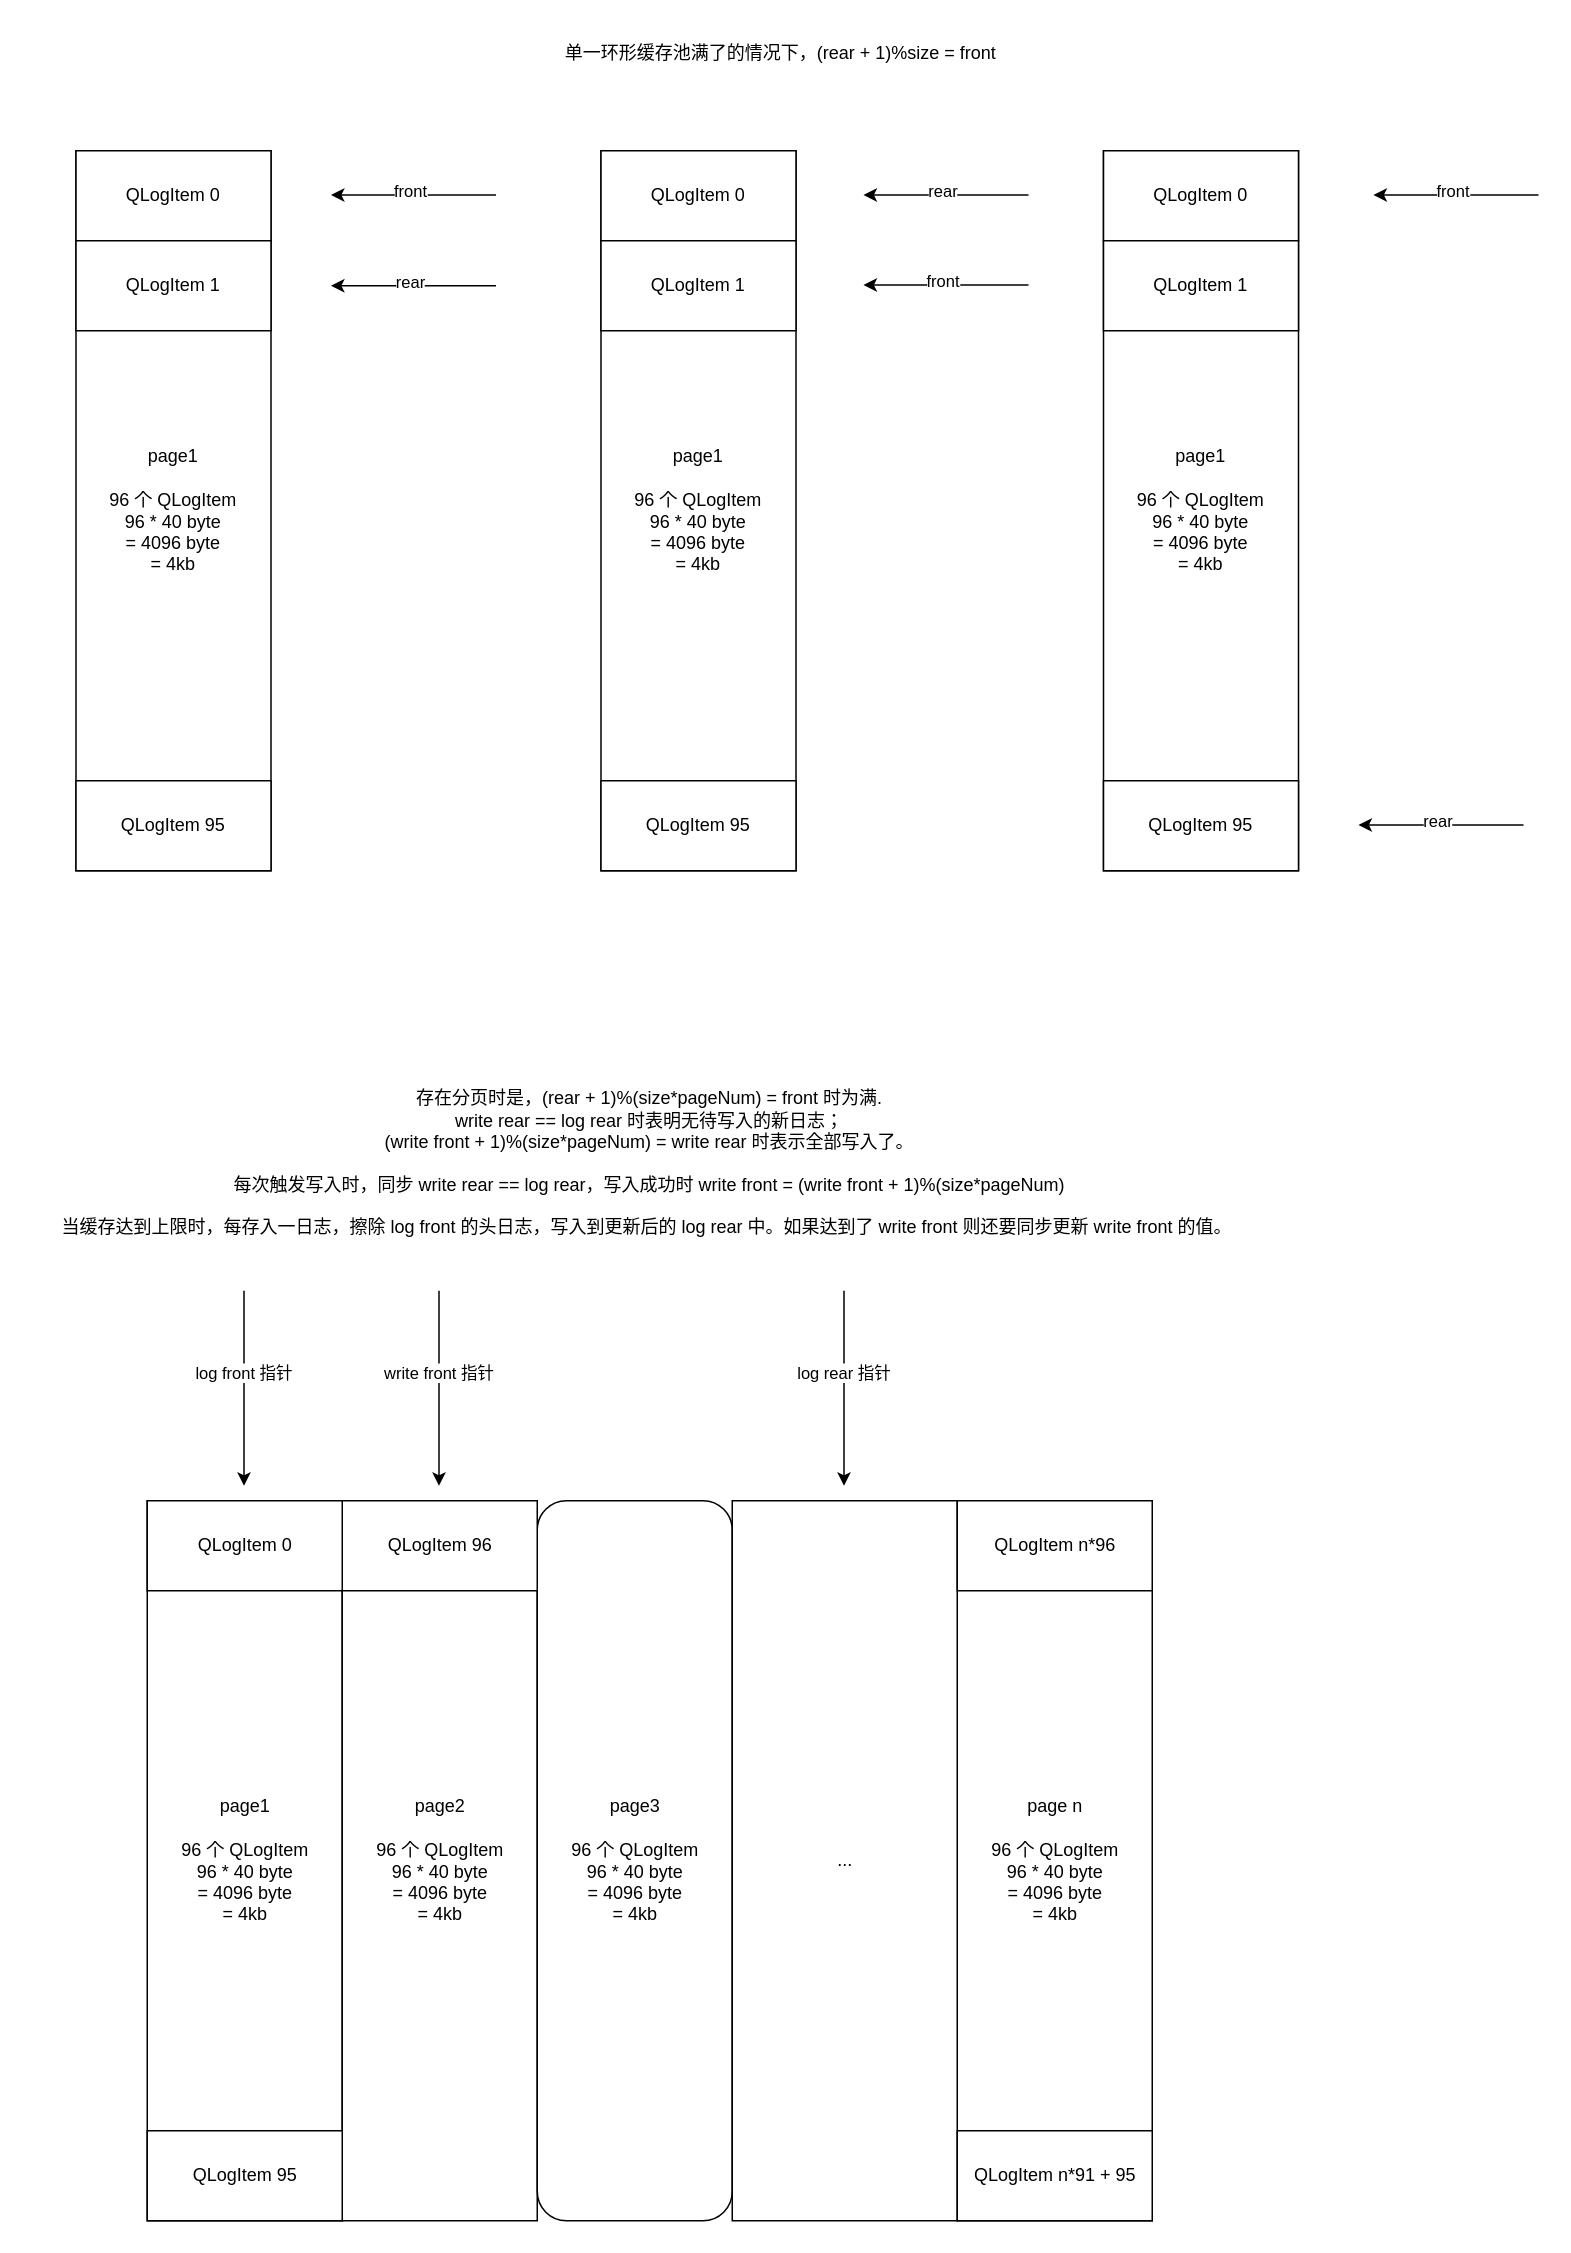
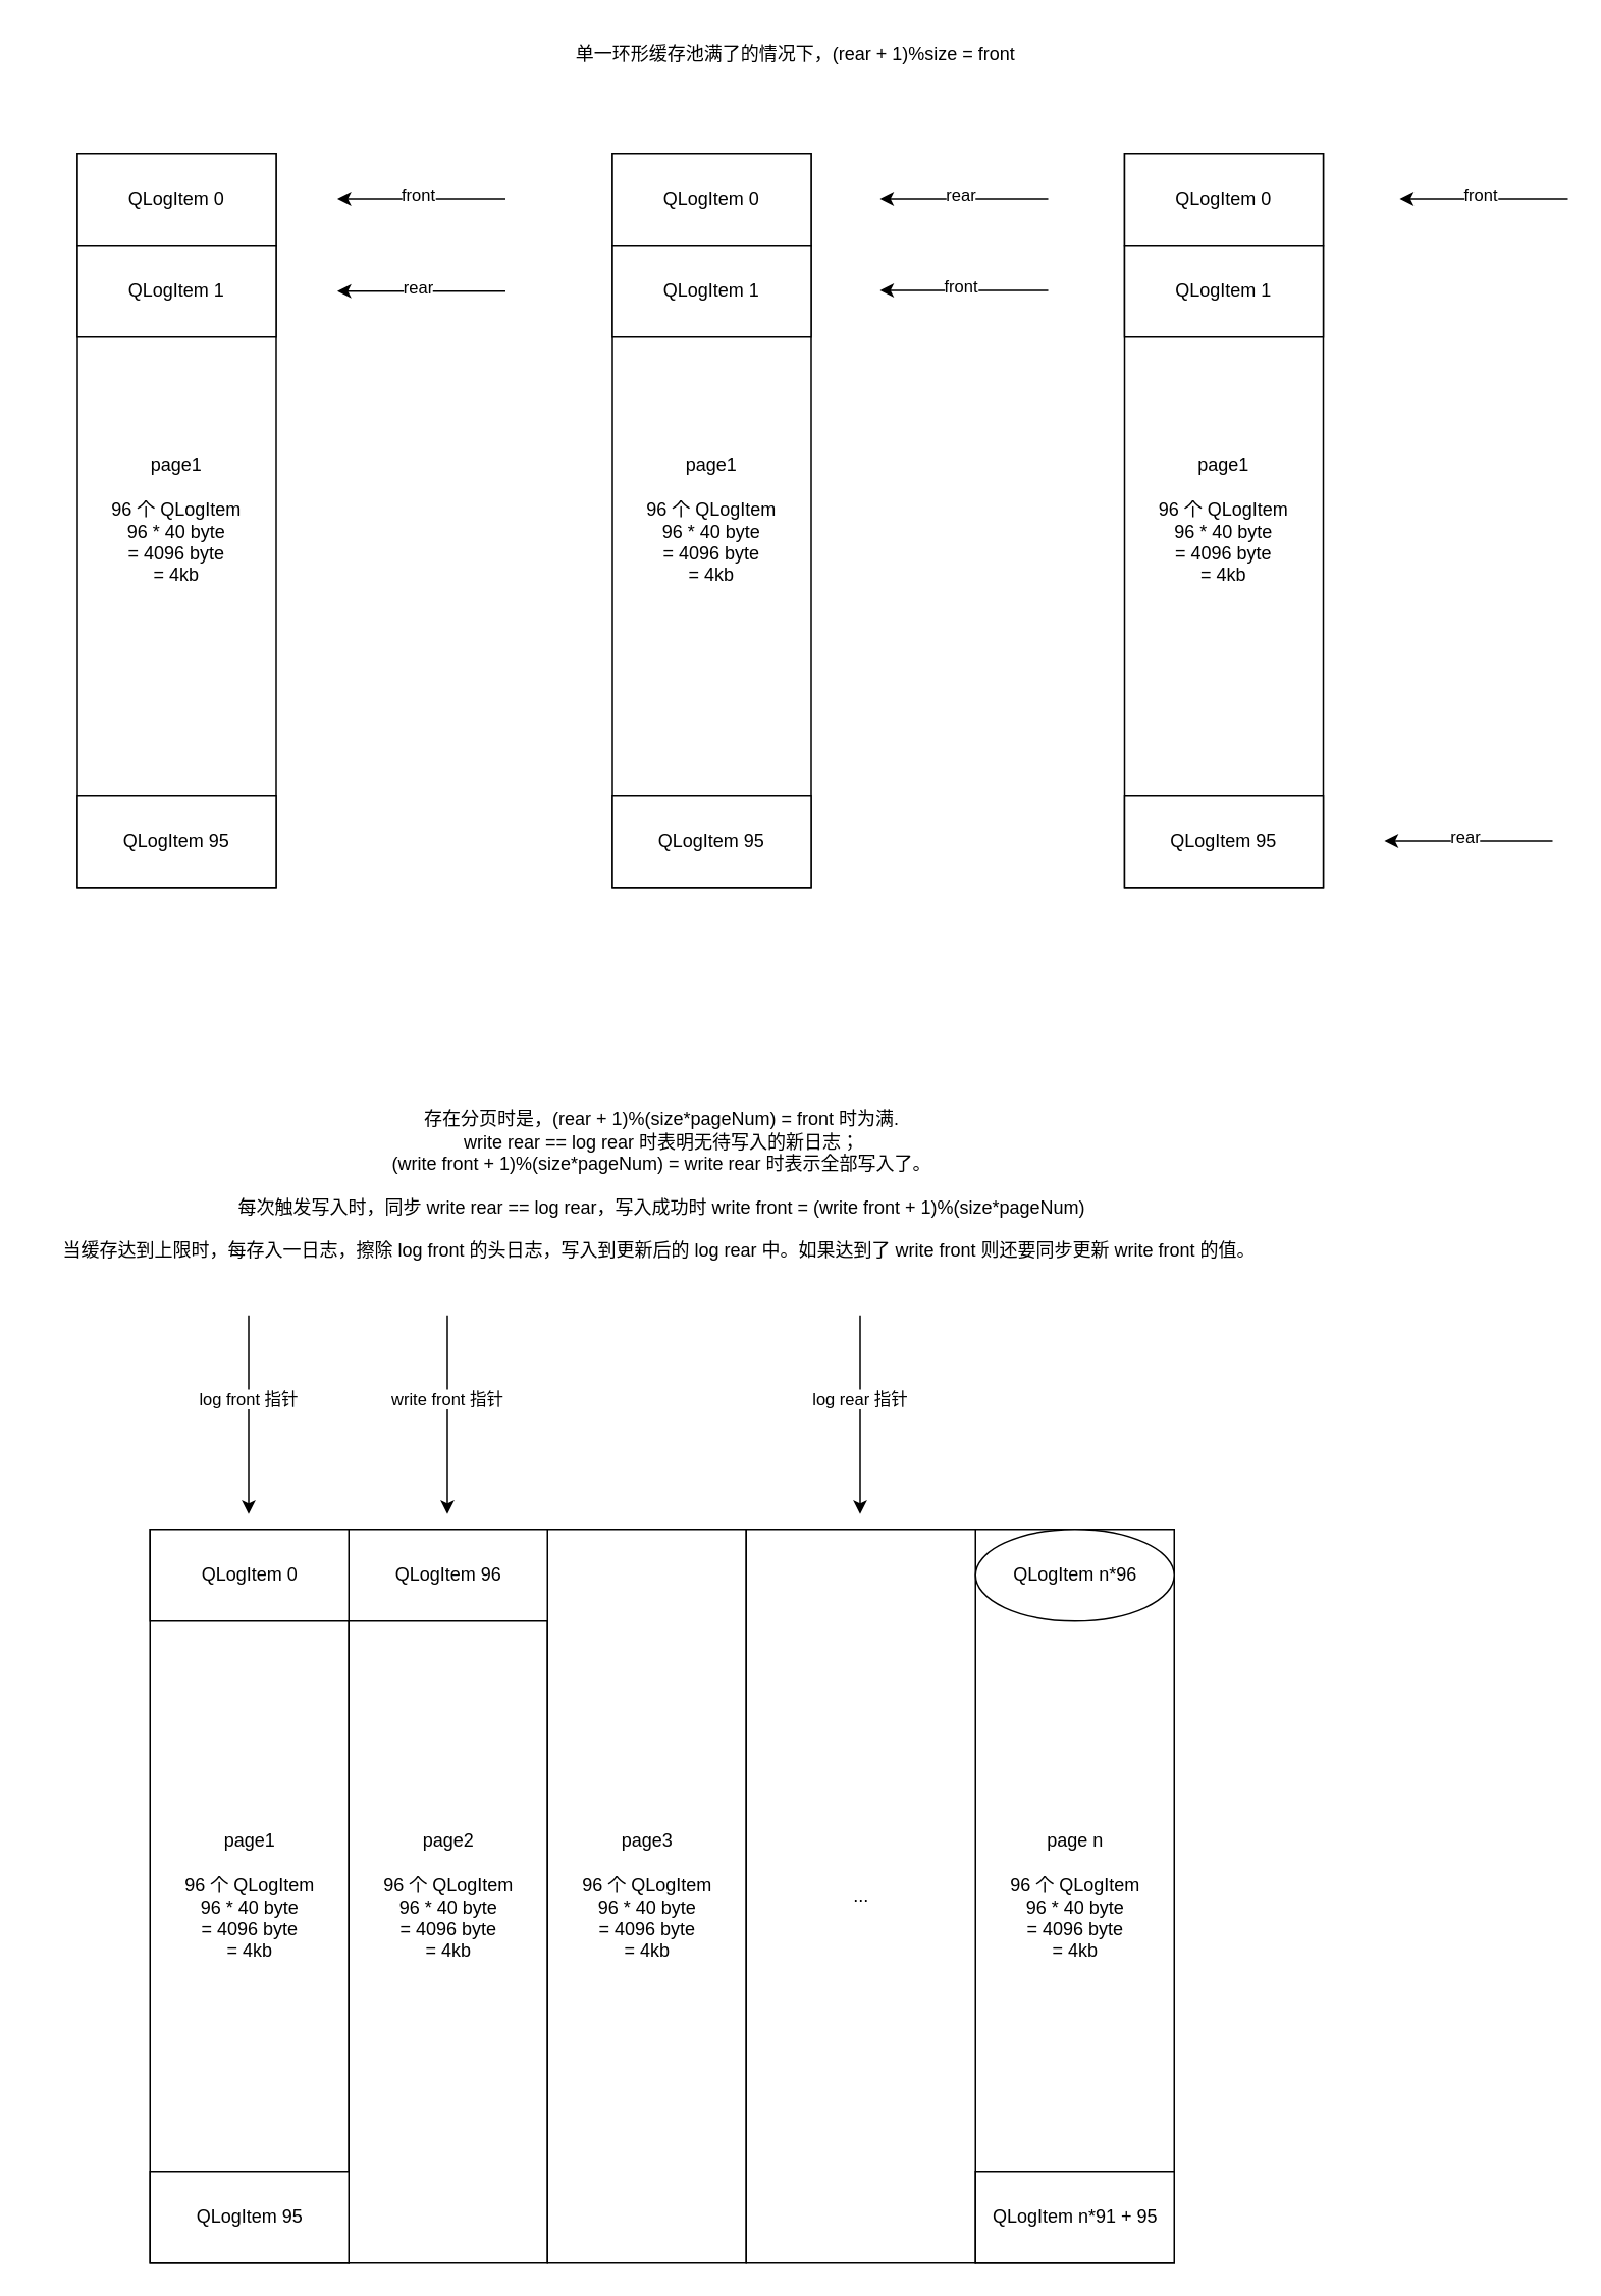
- <mxCell id="15" value="QLogItem n*96" style="rounded=0;whiteSpace=wrap;html=1;" vertex="1" parent="1"><mxGeometry x="637.5" y="1000" width="130" height="60" as="geometry" /></mxCell>
+ <mxCell id="15" value="QLogItem n*96" style="ellipse;whiteSpace=wrap;html=1;" vertex="1" parent="1"><mxGeometry x="637.5" y="1000" width="130" height="60" as="geometry" /></mxCell>
- <mxCell id="4" value="page3&lt;br&gt;&lt;br&gt;96 个 QLogItem&lt;br&gt;96 * 40 byte&lt;br&gt;= 4096 byte&lt;br&gt;= 4kb" style="whiteSpace=wrap;html=1;rounded=1;" vertex="1" parent="1"><mxGeometry x="357.5" y="1000" width="130" height="480" as="geometry" /></mxCell>
+ <mxCell id="4" value="page3&lt;br&gt;&lt;br&gt;96 个 QLogItem&lt;br&gt;96 * 40 byte&lt;br&gt;= 4096 byte&lt;br&gt;= 4kb" style="rounded=0;whiteSpace=wrap;html=1;" vertex="1" parent="1"><mxGeometry x="357.5" y="1000" width="130" height="480" as="geometry" /></mxCell>
